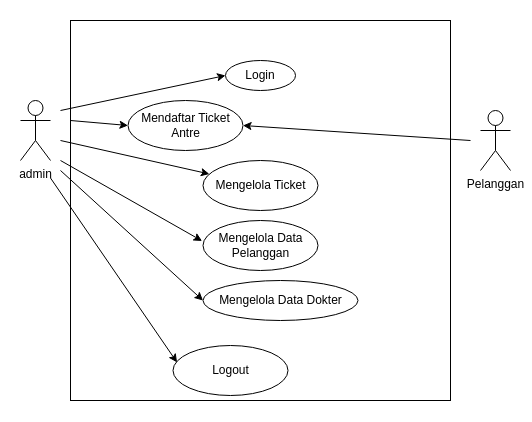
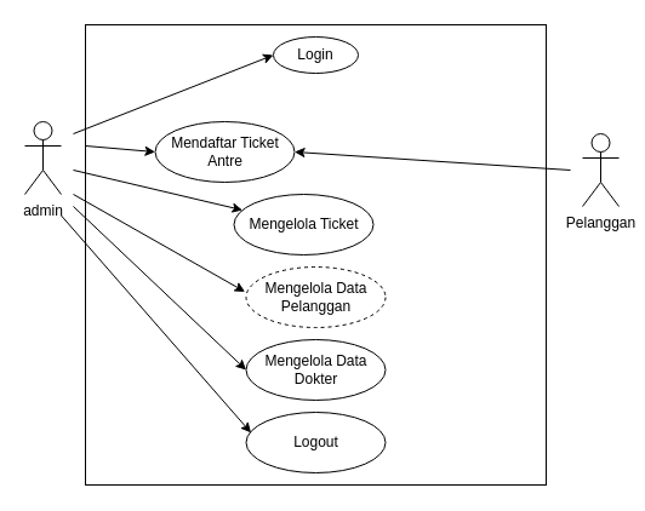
- <mxCell id="6" value="Login" style="ellipse;whiteSpace=wrap;html=1;" vertex="1" parent="1"><mxGeometry x="225" y="60" width="70" height="30" as="geometry" /></mxCell>
+ <mxCell id="6" value="Login" style="ellipse;whiteSpace=wrap;html=1;" vertex="1" parent="1"><mxGeometry x="225" y="30" width="70" height="30" as="geometry" /></mxCell>
- <mxCell id="7" value="Mengelola Ticket" style="ellipse;whiteSpace=wrap;html=1;" vertex="1" parent="1"><mxGeometry x="202.5" y="160" width="115" height="50" as="geometry" /></mxCell>
+ <mxCell id="7" value="Mengelola Ticket" style="ellipse;whiteSpace=wrap;html=1;" vertex="1" parent="1"><mxGeometry x="192.5" y="160" width="115" height="50" as="geometry" /></mxCell>
- <mxCell id="8" value="Mengelola Data Pelanggan" style="ellipse;whiteSpace=wrap;html=1;" vertex="1" parent="1"><mxGeometry x="202.5" y="220" width="115" height="50" as="geometry" /></mxCell>
+ <mxCell id="8" value="Mengelola Data Pelanggan" style="ellipse;whiteSpace=wrap;html=1;dashed=1;" vertex="1" parent="1"><mxGeometry x="202.5" y="220" width="115" height="50" as="geometry" /></mxCell>
- <mxCell id="9" value="Mengelola Data Dokter" style="ellipse;whiteSpace=wrap;html=1;" vertex="1" parent="1"><mxGeometry x="202.5" y="280" width="155" height="40" as="geometry" /></mxCell>
+ <mxCell id="9" value="Mengelola Data Dokter" style="ellipse;whiteSpace=wrap;html=1;" vertex="1" parent="1"><mxGeometry x="202.5" y="280" width="115" height="50" as="geometry" /></mxCell>
- <mxCell id="10" value="Logout" style="ellipse;whiteSpace=wrap;html=1;" vertex="1" parent="1"><mxGeometry x="172.5" y="345" width="115" height="50" as="geometry" /></mxCell>
+ <mxCell id="10" value="Logout" style="ellipse;whiteSpace=wrap;html=1;" vertex="1" parent="1"><mxGeometry x="202.5" y="340" width="115" height="50" as="geometry" /></mxCell>
